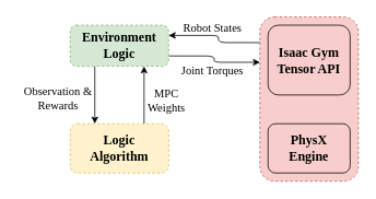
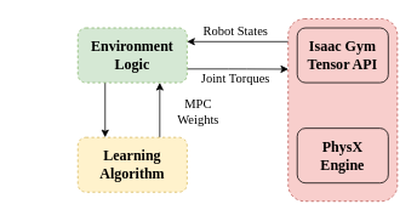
- <mxCell id="7" value="Environment&lt;br&gt;Logic" style="rounded=1;whiteSpace=wrap;html=1;fontFamily=Times New Roman;fontSize=16;fillColor=#d5e8d4;strokeColor=#82b366;fontStyle=1;dashed=1;" parent="1" vertex="1"><mxGeometry x="85" y="30" width="120" height="50" as="geometry" /></mxCell>
+ <mxCell id="7" value="Environment&lt;br&gt;Logic" style="rounded=1;whiteSpace=wrap;html=1;fontFamily=Times New Roman;fontSize=16;fillColor=#d5e8d4;strokeColor=#82b366;fontStyle=1;dashed=1;" parent="1" vertex="1"><mxGeometry x="85" y="30" width="120" height="60" as="geometry" /></mxCell>
- <mxCell id="9" value="Isaac Gym&lt;br&gt;Tensor API" style="rounded=1;whiteSpace=wrap;html=1;fontFamily=Times New Roman;fontSize=16;strokeWidth=1;fillColor=none;fontStyle=1" parent="1" vertex="1"><mxGeometry x="326" y="30" width="100" height="85" as="geometry" /></mxCell>
+ <mxCell id="9" value="Isaac Gym&lt;br&gt;Tensor API" style="rounded=1;whiteSpace=wrap;html=1;fontFamily=Times New Roman;fontSize=16;strokeWidth=1;fillColor=none;fontStyle=1" parent="1" vertex="1"><mxGeometry x="326" y="30" width="100" height="60" as="geometry" /></mxCell>
- <mxCell id="13" value="Observation &amp;amp;&lt;br&gt;Rewards" style="text;html=1;align=center;verticalAlign=middle;resizable=0;points=[];autosize=1;strokeColor=none;fillColor=none;fontSize=14;fontFamily=Times New Roman;" parent="1" vertex="1"><mxGeometry x="20" y="100" width="100" height="40" as="geometry" /></mxCell>
- <mxCell id="14" value="MPC&lt;br&gt;Weights" style="text;html=1;align=center;verticalAlign=middle;resizable=0;points=[];autosize=1;strokeColor=none;fillColor=none;fontSize=14;fontFamily=Times New Roman;" parent="1" vertex="1"><mxGeometry x="172" y="102" width="60" height="40" as="geometry" /></mxCell>
+ <mxCell id="14" value="MPC&lt;br&gt;Weights" style="text;html=1;align=center;verticalAlign=middle;resizable=0;points=[];autosize=1;strokeColor=none;fillColor=none;fontSize=14;fontFamily=Times New Roman;" parent="1" vertex="1"><mxGeometry x="187" y="102" width="60" height="40" as="geometry" /></mxCell>
- <mxCell id="4" value="Logic&lt;br&gt;Algorithm" style="rounded=1;whiteSpace=wrap;html=1;fillColor=#fff2cc;fontFamily=Times New Roman;fontSize=16;strokeColor=#d6b656;fontStyle=1;dashed=1;" parent="1" vertex="1"><mxGeometry x="85" y="150" width="120" height="60" as="geometry" /></mxCell>
+ <mxCell id="4" value="Learning&lt;br&gt;Algorithm" style="rounded=1;whiteSpace=wrap;html=1;fillColor=#fff2cc;fontFamily=Times New Roman;fontSize=16;strokeColor=#d6b656;fontStyle=1;dashed=1;" parent="1" vertex="1"><mxGeometry x="85" y="150" width="120" height="60" as="geometry" /></mxCell>
- <mxCell id="10" value="PhysX&lt;br&gt;Engine" style="rounded=1;whiteSpace=wrap;html=1;fontFamily=Times New Roman;fontSize=16;fillColor=none;strokeWidth=1;fontStyle=1" parent="1" vertex="1"><mxGeometry x="326" y="150" width="100" height="60" as="geometry" /></mxCell>
+ <mxCell id="10" value="PhysX&lt;br&gt;Engine" style="rounded=1;whiteSpace=wrap;html=1;fontFamily=Times New Roman;fontSize=16;fillColor=none;strokeWidth=1;fontStyle=1" parent="1" vertex="1"><mxGeometry x="326" y="140" width="100" height="60" as="geometry" /></mxCell>
